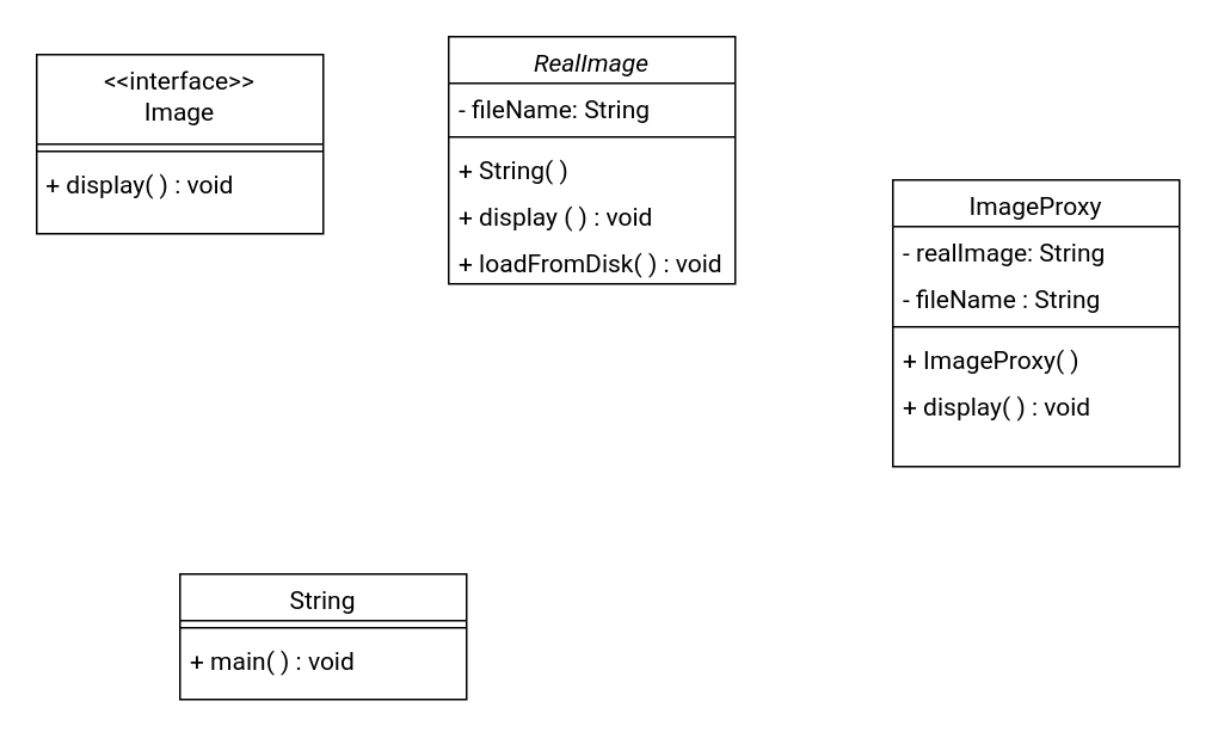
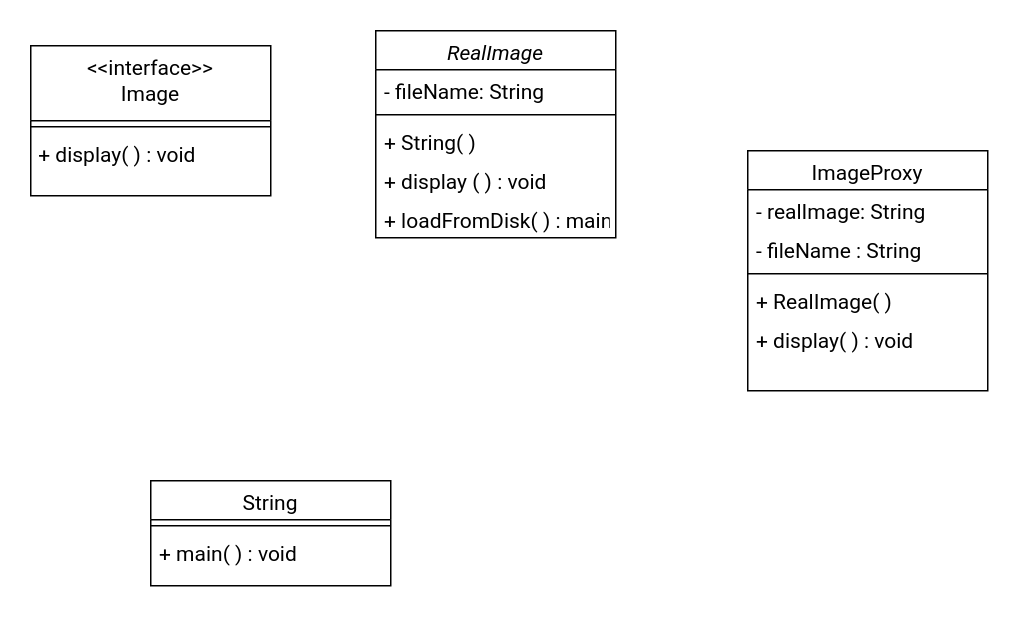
- <mxCell id="7" value="+ loadFromDisk( ) : void" style="text;align=left;verticalAlign=top;spacingLeft=4;spacingRight=4;overflow=hidden;rotatable=0;points=[[0,0.5],[1,0.5]];portConstraint=eastwest;fontFamily=Roboto;fontSource=https%3A%2F%2Ffonts.googleapis.com%2Fcss%3Ffamily%3DRoboto;fontSize=14;" vertex="1" parent="2"><mxGeometry y="112" width="160" height="26" as="geometry" /></mxCell>
+ <mxCell id="7" value="+ loadFromDisk( ) : main" style="text;align=left;verticalAlign=top;spacingLeft=4;spacingRight=4;overflow=hidden;rotatable=0;points=[[0,0.5],[1,0.5]];portConstraint=eastwest;fontFamily=Roboto;fontSource=https%3A%2F%2Ffonts.googleapis.com%2Fcss%3Ffamily%3DRoboto;fontSize=14;" vertex="1" parent="2"><mxGeometry y="112" width="160" height="26" as="geometry" /></mxCell>
- <mxCell id="15" value="+ ImageProxy( )" style="text;align=left;verticalAlign=top;spacingLeft=4;spacingRight=4;overflow=hidden;rotatable=0;points=[[0,0.5],[1,0.5]];portConstraint=eastwest;fontFamily=Roboto;fontSource=https%3A%2F%2Ffonts.googleapis.com%2Fcss%3Ffamily%3DRoboto;fontSize=14;" parent="11" vertex="1"><mxGeometry y="86" width="160" height="26" as="geometry" /></mxCell>
+ <mxCell id="15" value="+ RealImage( )" style="text;align=left;verticalAlign=top;spacingLeft=4;spacingRight=4;overflow=hidden;rotatable=0;points=[[0,0.5],[1,0.5]];portConstraint=eastwest;fontFamily=Roboto;fontSource=https%3A%2F%2Ffonts.googleapis.com%2Fcss%3Ffamily%3DRoboto;fontSize=14;" parent="11" vertex="1"><mxGeometry y="86" width="160" height="26" as="geometry" /></mxCell>
